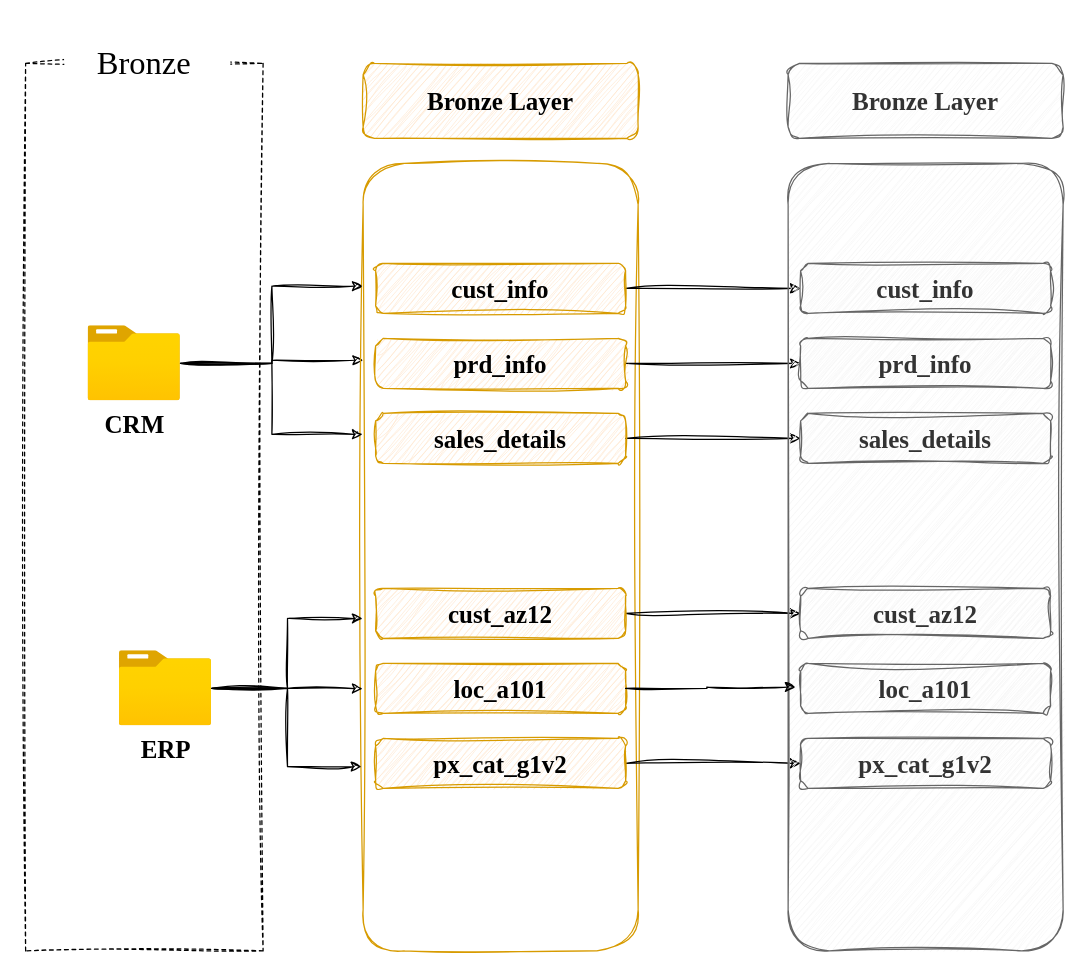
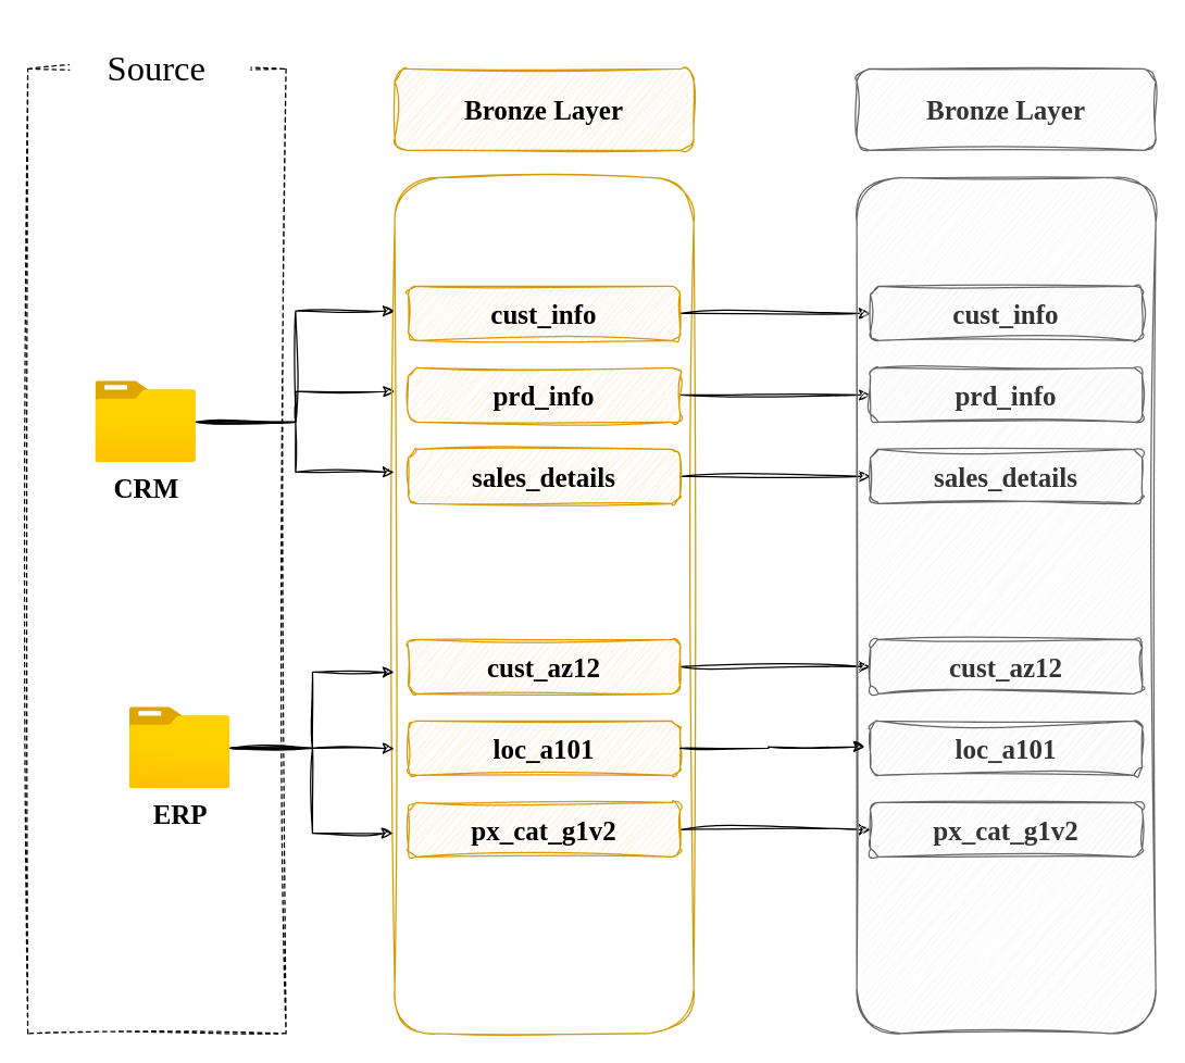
- <mxCell id="3" value="&lt;font style=&quot;font-size: 26px;&quot;&gt;Bronze&lt;/font&gt;" style="rounded=1;whiteSpace=wrap;html=1;sketch=1;hachureGap=4;jiggle=2;curveFitting=1;fontFamily=Architects Daughter;fontSource=https%3A%2F%2Ffonts.googleapis.com%2Fcss%3Ffamily%3DArchitects%2BDaughter;fillColor=default;strokeColor=none;" parent="1" vertex="1"><mxGeometry x="50" y="20" width="130" height="60" as="geometry" /></mxCell>
+ <mxCell id="3" value="&lt;font style=&quot;font-size: 26px;&quot;&gt;Source&lt;/font&gt;" style="rounded=1;whiteSpace=wrap;html=1;sketch=1;hachureGap=4;jiggle=2;curveFitting=1;fontFamily=Architects Daughter;fontSource=https%3A%2F%2Ffonts.googleapis.com%2Fcss%3Ffamily%3DArchitects%2BDaughter;fillColor=default;strokeColor=none;" parent="1" vertex="1"><mxGeometry x="50" y="20" width="130" height="60" as="geometry" /></mxCell>
- <mxCell id="5" value="&lt;b style=&quot;font-size: 20px;&quot;&gt;CRM&lt;/b&gt;" style="image;aspect=fixed;html=1;points=[];align=center;fontSize=12;image=img/lib/azure2/general/Folder_Blank.svg;sketch=1;hachureGap=4;jiggle=2;curveFitting=1;fontFamily=Architects Daughter;fontSource=https%3A%2F%2Ffonts.googleapis.com%2Fcss%3Ffamily%3DArchitects%2BDaughter;" parent="1" vertex="1"><mxGeometry x="70" y="260" width="73.93" height="60" as="geometry" /></mxCell>
+ <mxCell id="5" value="&lt;b style=&quot;font-size: 20px;&quot;&gt;CRM&lt;/b&gt;" style="image;aspect=fixed;html=1;points=[];align=center;fontSize=12;image=img/lib/azure2/general/Folder_Blank.svg;sketch=1;hachureGap=4;jiggle=2;curveFitting=1;fontFamily=Architects Daughter;fontSource=https%3A%2F%2Ffonts.googleapis.com%2Fcss%3Ffamily%3DArchitects%2BDaughter;" parent="1" vertex="1"><mxGeometry x="70" y="280" width="73.93" height="60" as="geometry" /></mxCell>
